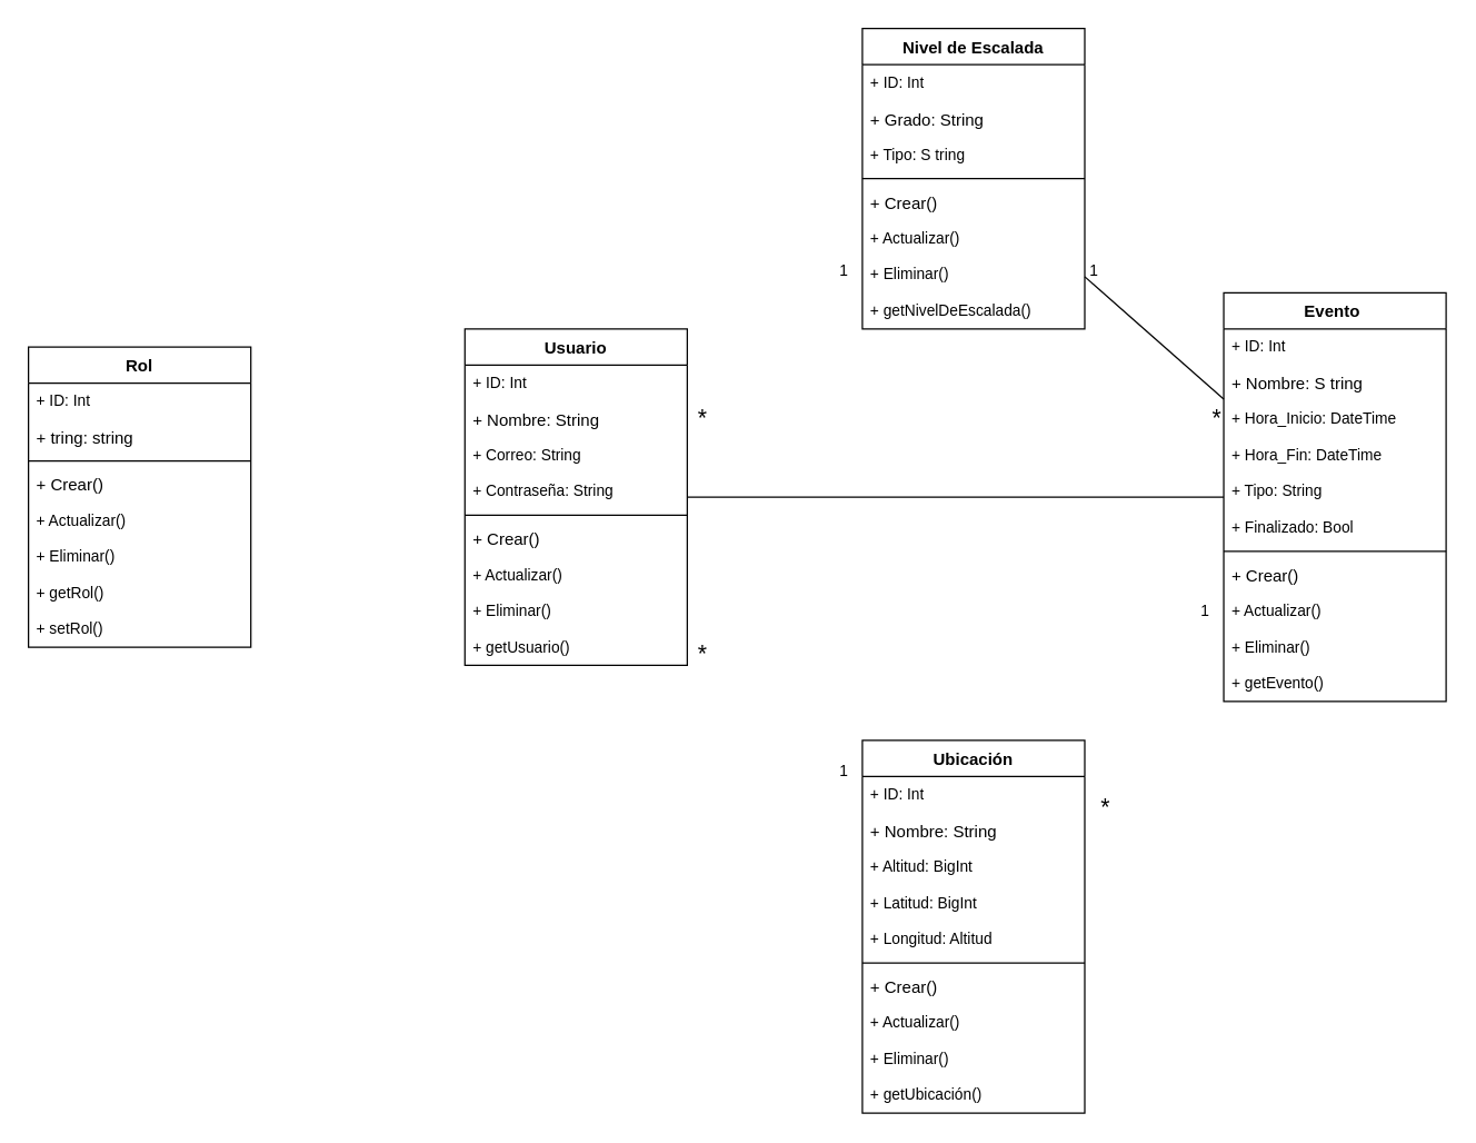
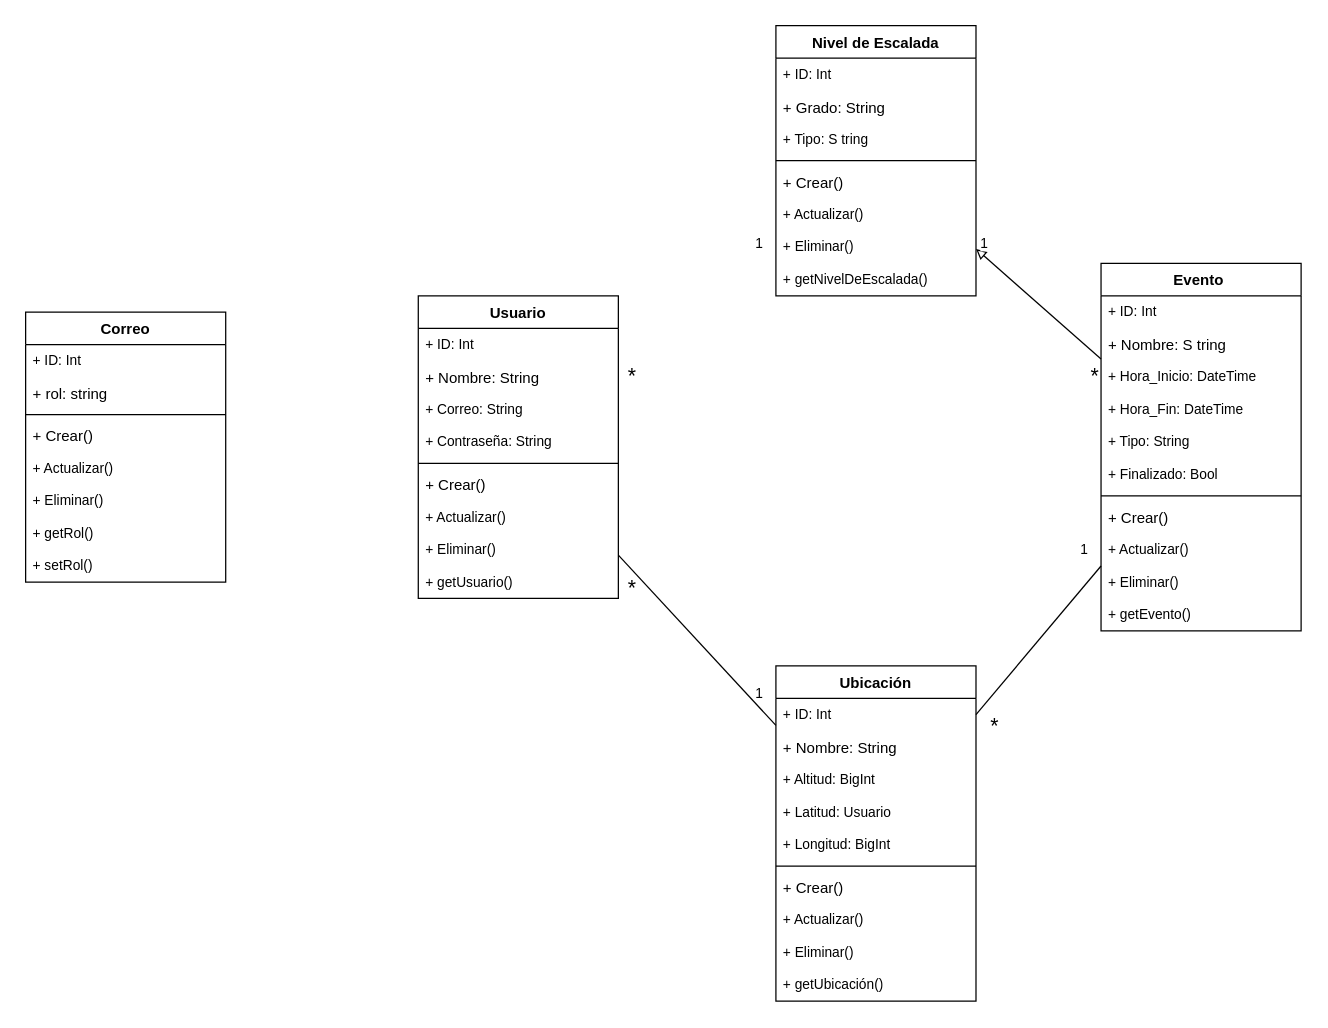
- <mxCell id="32" style="edgeStyle=none;rounded=0;orthogonalLoop=1;jettySize=auto;html=1;strokeColor=default;align=center;verticalAlign=middle;fontFamily=Helvetica;fontSize=11;fontColor=default;labelBackgroundColor=default;endArrow=none;endFill=0;" edge="1" parent="1" source="33" target="23"><mxGeometry relative="1" as="geometry" /></mxCell>
+ <mxCell id="32" style="edgeStyle=none;rounded=0;orthogonalLoop=1;jettySize=auto;html=1;strokeColor=default;align=center;verticalAlign=middle;fontFamily=Helvetica;fontSize=11;fontColor=default;labelBackgroundColor=default;endArrow=block;endFill=0;" edge="1" parent="1" source="33" target="23"><mxGeometry relative="1" as="geometry" /></mxCell>
- <mxCell id="2" value="Rol" style="swimlane;fontStyle=1;align=center;verticalAlign=top;childLayout=stackLayout;horizontal=1;startSize=26;horizontalStack=0;resizeParent=1;resizeParentMax=0;resizeLast=0;collapsible=1;marginBottom=0;whiteSpace=wrap;html=1;" vertex="1" parent="1"><mxGeometry x="20" y="249" width="160" height="216" as="geometry" /></mxCell>
+ <mxCell id="2" value="Correo" style="swimlane;fontStyle=1;align=center;verticalAlign=top;childLayout=stackLayout;horizontal=1;startSize=26;horizontalStack=0;resizeParent=1;resizeParentMax=0;resizeLast=0;collapsible=1;marginBottom=0;whiteSpace=wrap;html=1;" vertex="1" parent="1"><mxGeometry x="20" y="249" width="160" height="216" as="geometry" /></mxCell>
- <mxCell id="4" value="+ tring: string" style="text;strokeColor=none;fillColor=none;align=left;verticalAlign=top;spacingLeft=4;spacingRight=4;overflow=hidden;rotatable=0;points=[[0,0.5],[1,0.5]];portConstraint=eastwest;whiteSpace=wrap;html=1;" vertex="1" parent="2"><mxGeometry y="52" width="160" height="26" as="geometry" /></mxCell>
+ <mxCell id="4" value="+ rol: string" style="text;strokeColor=none;fillColor=none;align=left;verticalAlign=top;spacingLeft=4;spacingRight=4;overflow=hidden;rotatable=0;points=[[0,0.5],[1,0.5]];portConstraint=eastwest;whiteSpace=wrap;html=1;" vertex="1" parent="2"><mxGeometry y="52" width="160" height="26" as="geometry" /></mxCell>
- <mxCell id="11" style="edgeStyle=none;rounded=0;orthogonalLoop=1;jettySize=auto;html=1;strokeColor=default;align=center;verticalAlign=middle;fontFamily=Helvetica;fontSize=11;fontColor=default;labelBackgroundColor=default;endArrow=none;endFill=0;" edge="1" parent="1" source="13" target="33"><mxGeometry relative="1" as="geometry" /></mxCell>
+ <mxCell id="12" style="edgeStyle=none;rounded=0;orthogonalLoop=1;jettySize=auto;html=1;strokeColor=default;align=center;verticalAlign=middle;fontFamily=Helvetica;fontSize=11;fontColor=default;labelBackgroundColor=default;endArrow=none;endFill=0;" edge="1" parent="1" source="13" target="46"><mxGeometry relative="1" as="geometry" /></mxCell>
+ <mxCell id="45" style="edgeStyle=none;rounded=0;orthogonalLoop=1;jettySize=auto;html=1;strokeColor=default;align=center;verticalAlign=middle;fontFamily=Helvetica;fontSize=11;fontColor=default;labelBackgroundColor=default;endArrow=none;endFill=0;" edge="1" parent="1" source="46" target="33"><mxGeometry relative="1" as="geometry" /></mxCell>
- <mxCell id="50" value="+ Latitud: BigInt" style="text;strokeColor=none;fillColor=none;align=left;verticalAlign=top;spacingLeft=4;spacingRight=4;overflow=hidden;rotatable=0;points=[[0,0.5],[1,0.5]];portConstraint=eastwest;whiteSpace=wrap;html=1;fontFamily=Helvetica;fontSize=11;fontColor=default;labelBackgroundColor=default;" vertex="1" parent="46"><mxGeometry y="104" width="160" height="26" as="geometry" /></mxCell>
+ <mxCell id="50" value="+ Latitud: Usuario" style="text;strokeColor=none;fillColor=none;align=left;verticalAlign=top;spacingLeft=4;spacingRight=4;overflow=hidden;rotatable=0;points=[[0,0.5],[1,0.5]];portConstraint=eastwest;whiteSpace=wrap;html=1;fontFamily=Helvetica;fontSize=11;fontColor=default;labelBackgroundColor=default;" vertex="1" parent="46"><mxGeometry y="104" width="160" height="26" as="geometry" /></mxCell>
- <mxCell id="51" value="+ Longitud: Altitud" style="text;strokeColor=none;fillColor=none;align=left;verticalAlign=top;spacingLeft=4;spacingRight=4;overflow=hidden;rotatable=0;points=[[0,0.5],[1,0.5]];portConstraint=eastwest;whiteSpace=wrap;html=1;fontFamily=Helvetica;fontSize=11;fontColor=default;labelBackgroundColor=default;" vertex="1" parent="46"><mxGeometry y="130" width="160" height="26" as="geometry" /></mxCell>
+ <mxCell id="51" value="+ Longitud: BigInt" style="text;strokeColor=none;fillColor=none;align=left;verticalAlign=top;spacingLeft=4;spacingRight=4;overflow=hidden;rotatable=0;points=[[0,0.5],[1,0.5]];portConstraint=eastwest;whiteSpace=wrap;html=1;fontFamily=Helvetica;fontSize=11;fontColor=default;labelBackgroundColor=default;" vertex="1" parent="46"><mxGeometry y="130" width="160" height="26" as="geometry" /></mxCell>
